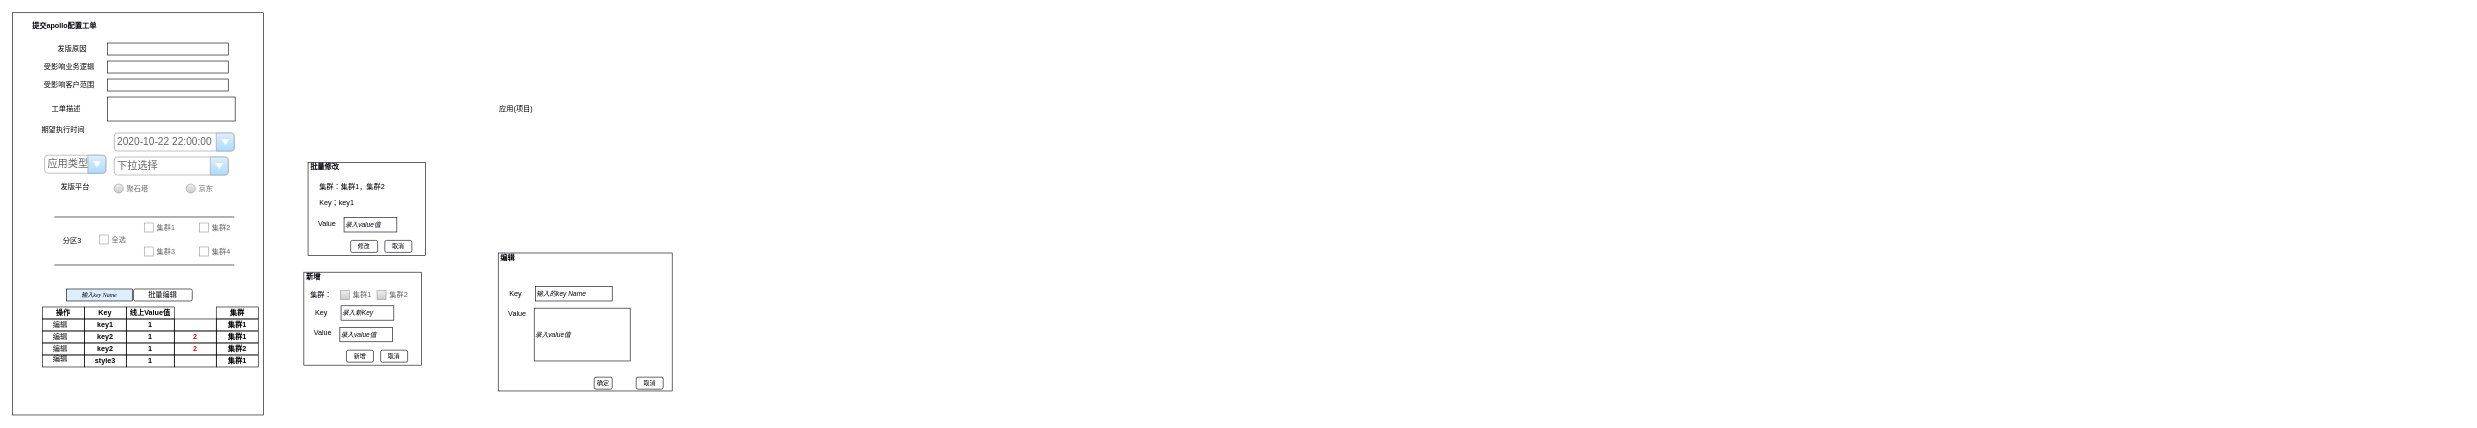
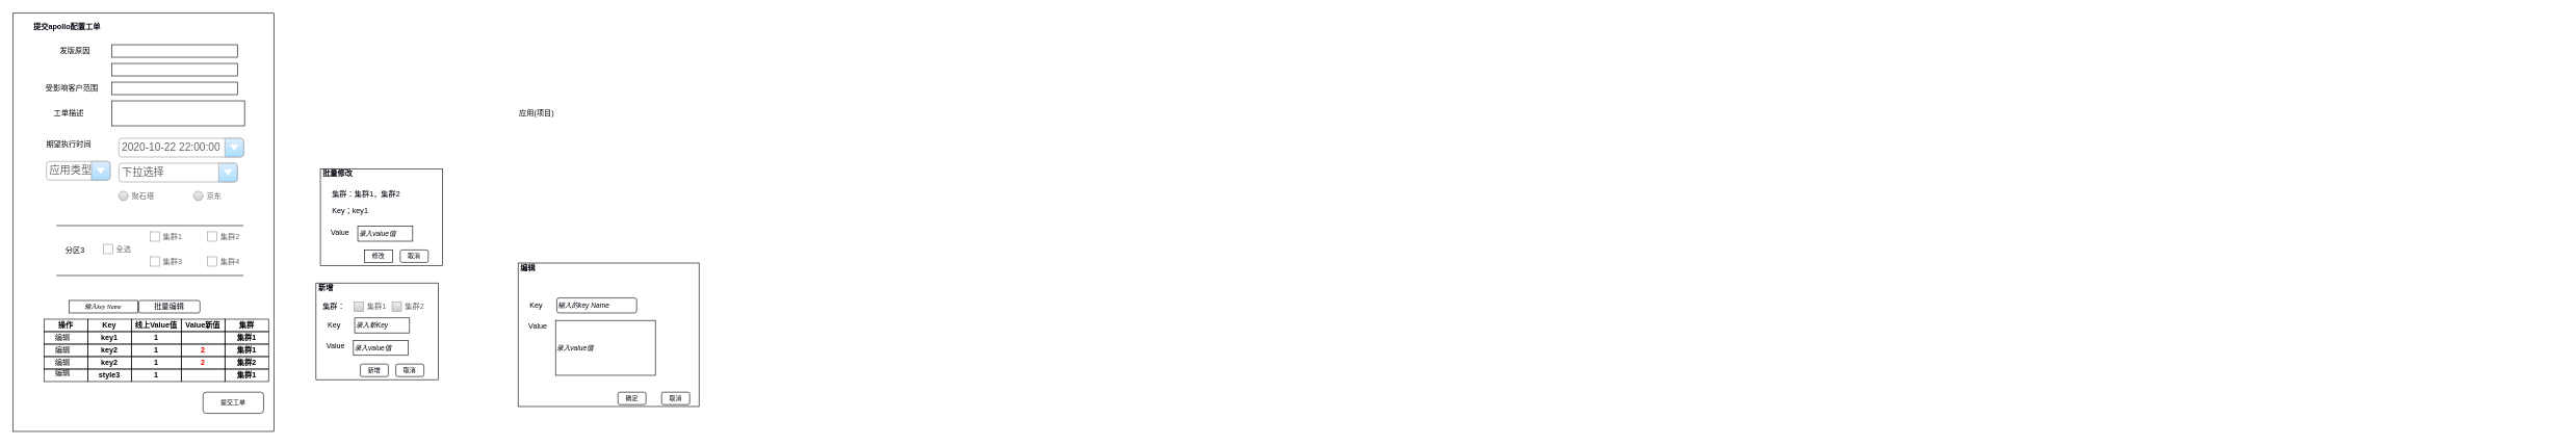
- <mxCell id="46" value="受影响业务逻辑" style="text;html=1;strokeColor=none;fillColor=none;align=center;verticalAlign=middle;whiteSpace=wrap;rounded=0;" parent="1" vertex="1"><mxGeometry x="70" y="101" width="90" height="20" as="geometry" /></mxCell>
- <mxCell id="41" value="期望执行时间" style="text;html=1;strokeColor=none;fillColor=none;align=center;verticalAlign=middle;whiteSpace=wrap;rounded=0;" parent="1" vertex="1"><mxGeometry x="65" y="206" width="80" height="20" as="geometry" /></mxCell>
+ <mxCell id="41" value="期望执行时间" style="text;html=1;strokeColor=none;fillColor=none;align=center;verticalAlign=middle;whiteSpace=wrap;rounded=0;" parent="1" vertex="1"><mxGeometry x="70" y="221" width="80" height="20" as="geometry" /></mxCell>
- <mxCell id="3" value="发版平台" style="text;html=1;strokeColor=none;fillColor=none;align=center;verticalAlign=middle;whiteSpace=wrap;rounded=0;" parent="1" vertex="1"><mxGeometry x="100" y="301" width="50" height="20" as="geometry" /></mxCell>
- <mxCell id="57" value="修改" style="rounded=1;whiteSpace=wrap;html=1;shadow=0;strokeColor=#000000;fillColor=none;gradientColor=#BFBFBF;fontSize=10;fontColor=#00000D;align=center;" parent="1" vertex="1"><mxGeometry x="584" y="400" width="45" height="20" as="geometry" /></mxCell>
+ <mxCell id="57" value="修改" style="whiteSpace=wrap;html=1;shadow=0;strokeColor=#000000;fillColor=none;gradientColor=#BFBFBF;fontSize=10;fontColor=#00000D;align=center;rounded=0;" parent="1" vertex="1"><mxGeometry x="584" y="400" width="45" height="20" as="geometry" /></mxCell>
- <mxCell id="90" value="&lt;span style=&quot;font-size: 11px&quot;&gt;输入的key Name&lt;/span&gt;" style="rounded=0;whiteSpace=wrap;html=1;shadow=0;strokeColor=#000000;fillColor=none;gradientColor=#BFBFBF;fontColor=#00000D;align=left;fontStyle=2;fontSize=10;" vertex="1" parent="1"><mxGeometry x="892" y="477" width="128" height="24" as="geometry" /></mxCell>
+ <mxCell id="90" value="&lt;span style=&quot;font-size: 11px&quot;&gt;输入的key Name&lt;/span&gt;" style="whiteSpace=wrap;html=1;shadow=0;strokeColor=#000000;fillColor=none;gradientColor=#BFBFBF;fontColor=#00000D;align=left;fontStyle=2;fontSize=10;rounded=1;" vertex="1" parent="1"><mxGeometry x="892" y="477" width="128" height="24" as="geometry" /></mxCell>
- <mxCell id="81" value="输入key Name" style="rounded=0;whiteSpace=wrap;html=1;fontStyle=2;fontSize=10;fontFamily=Times New Roman;fillColor=#ddeeff;" parent="1" vertex="1"><mxGeometry x="110" y="481" width="110" height="20" as="geometry" /></mxCell>
+ <mxCell id="81" value="输入key Name" style="rounded=0;whiteSpace=wrap;html=1;fontStyle=2;fontSize=10;fontFamily=Times New Roman;" parent="1" vertex="1"><mxGeometry x="110" y="481" width="110" height="20" as="geometry" /></mxCell>
+ <mxCell id="11" value="Value新值" style="text;html=1;fillColor=none;align=center;verticalAlign=middle;whiteSpace=wrap;rounded=0;strokeColor=#000000;fontStyle=1" parent="1" vertex="1"><mxGeometry x="290" y="511" width="70" height="20" as="geometry" /></mxCell>
- <mxCell id="87" value="确定" style="rounded=1;whiteSpace=wrap;html=1;shadow=0;strokeColor=#000000;fillColor=none;gradientColor=#BFBFBF;fontSize=10;fontColor=#00000D;align=center;" vertex="1" parent="1"><mxGeometry x="990" y="628" width="30" height="20" as="geometry" /></mxCell>
+ <mxCell id="87" value="确定" style="rounded=1;whiteSpace=wrap;html=1;shadow=0;strokeColor=#000000;fillColor=none;gradientColor=#BFBFBF;fontSize=10;fontColor=#00000D;align=center;" vertex="1" parent="1"><mxGeometry x="990" y="628" width="45" height="20" as="geometry" /></mxCell>
+ <mxCell id="60" value="提交工单" style="rounded=1;whiteSpace=wrap;html=1;shadow=0;strokeColor=#000000;fillColor=none;gradientColor=#BFBFBF;fontSize=10;align=center;fontColor=#00000D;" parent="1" vertex="1"><mxGeometry x="325" y="628" width="97" height="34" as="geometry" /></mxCell>
